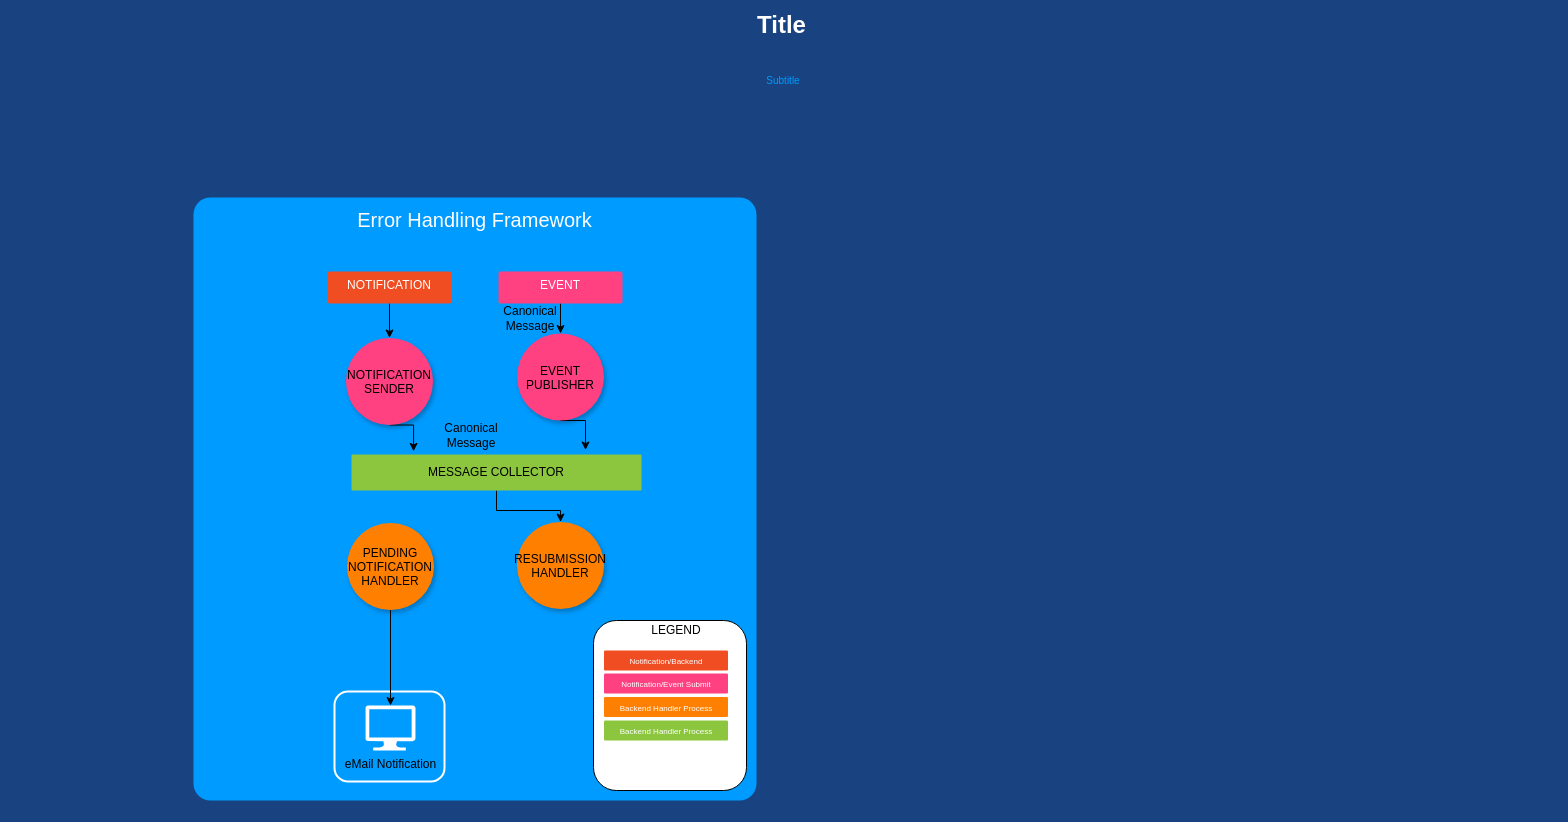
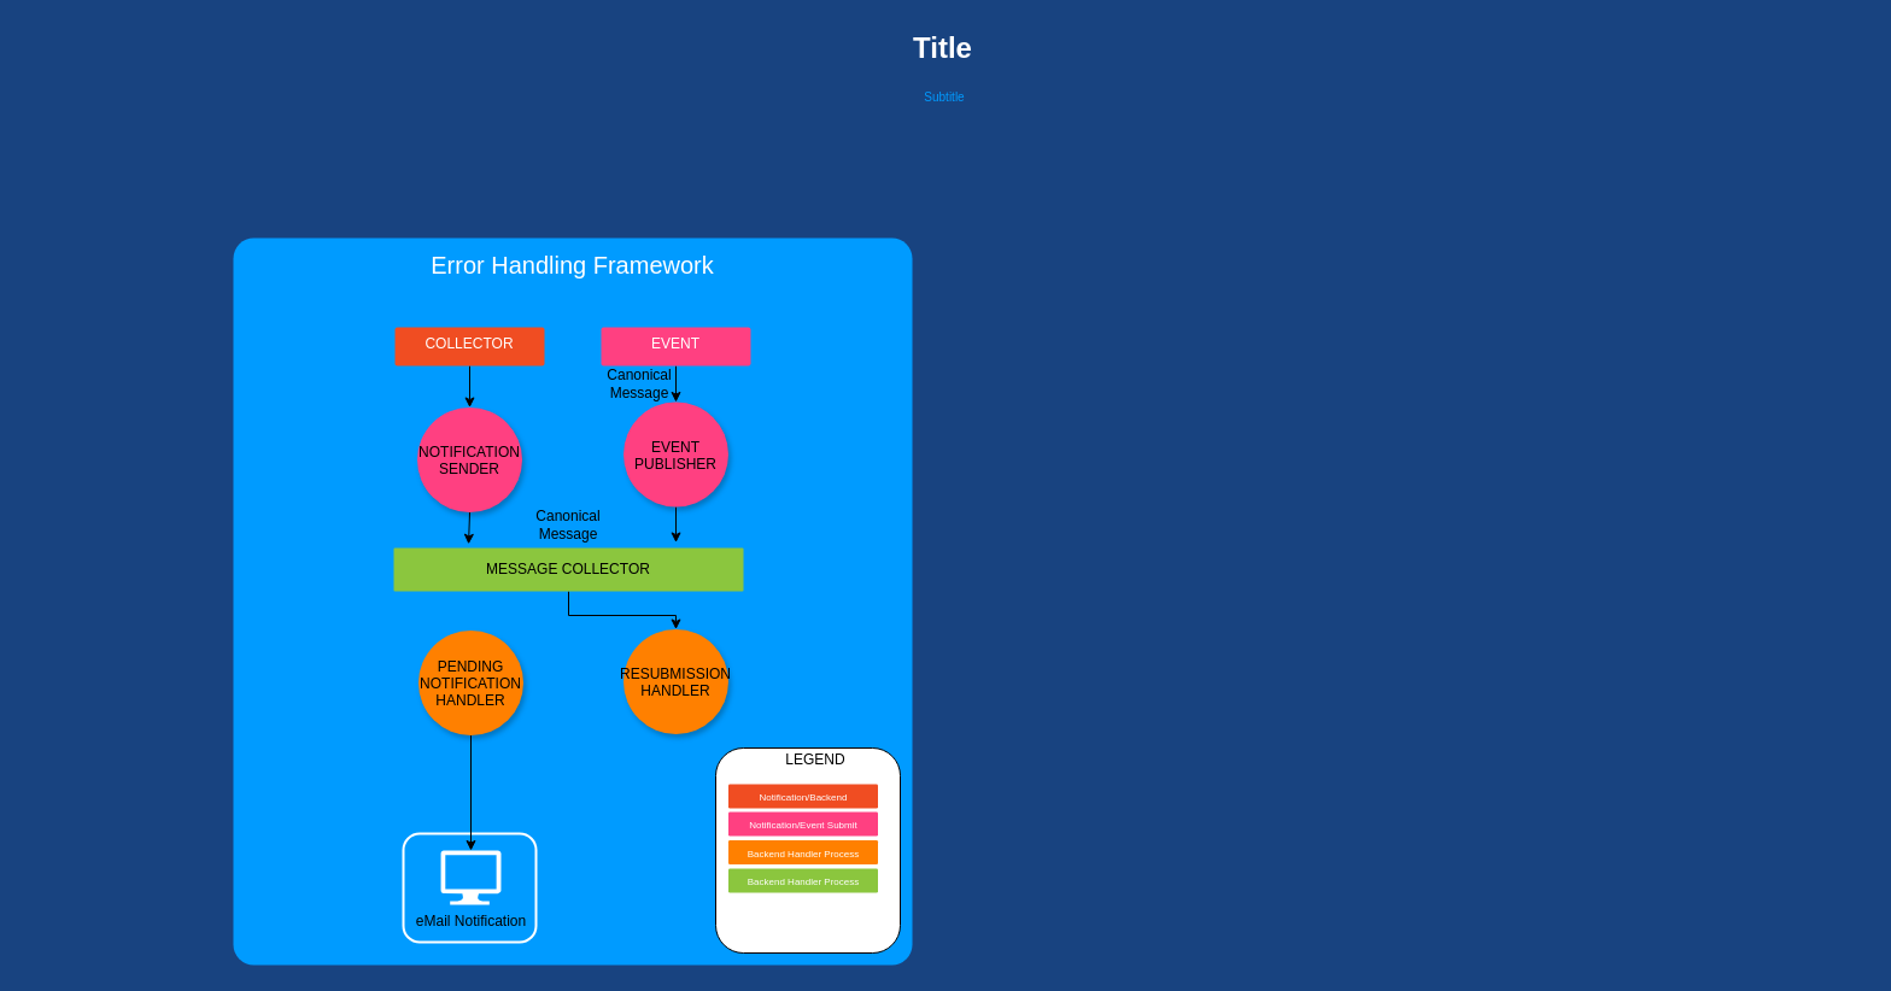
- <mxCell id="3" value="Title" style="text;strokeColor=none;fillColor=none;html=1;fontSize=24;fontStyle=1;verticalAlign=middle;align=center;rounded=0;shadow=0;fontColor=#FFFFFF;" parent="1" vertex="1"><mxGeometry x="26" y="5" width="1510" height="40" as="geometry" /></mxCell>
+ <mxCell id="3" value="Title" style="text;strokeColor=none;fillColor=none;html=1;fontSize=24;fontStyle=1;verticalAlign=middle;align=center;rounded=0;shadow=0;fontColor=#FFFFFF;" parent="1" vertex="1"><mxGeometry x="26" y="20" width="1510" height="40" as="geometry" /></mxCell>
- <mxCell id="6" value="NOTIFICATION" style="rounded=1;whiteSpace=wrap;html=1;shadow=0;strokeWidth=2;fillColor=#F04D22;fontSize=12;fontColor=#FFFFFF;align=center;strokeColor=none;arcSize=6;verticalAlign=top;" parent="1" vertex="1"><mxGeometry x="327" y="271" width="124" height="32" as="geometry" /></mxCell>
+ <mxCell id="6" value="COLLECTOR" style="rounded=1;whiteSpace=wrap;html=1;shadow=0;strokeWidth=2;fillColor=#F04D22;fontSize=12;fontColor=#FFFFFF;align=center;strokeColor=none;arcSize=6;verticalAlign=top;" parent="1" vertex="1"><mxGeometry x="327" y="271" width="124" height="32" as="geometry" /></mxCell>
- <mxCell id="14" value="MESSAGE COLLECTOR" style="rounded=1;whiteSpace=wrap;html=1;shadow=0;strokeWidth=2;fillColor=#8BC63E;fontSize=12;fontColor=#000000;align=center;strokeColor=none;arcSize=3;" parent="1" vertex="1"><mxGeometry x="351" y="454" width="290" height="36" as="geometry" /></mxCell>
+ <mxCell id="14" value="MESSAGE COLLECTOR" style="rounded=1;whiteSpace=wrap;html=1;shadow=0;strokeWidth=2;fillColor=#8BC63E;fontSize=12;fontColor=#000000;align=center;strokeColor=none;arcSize=3;" parent="1" vertex="1"><mxGeometry x="326" y="454" width="290" height="36" as="geometry" /></mxCell>
